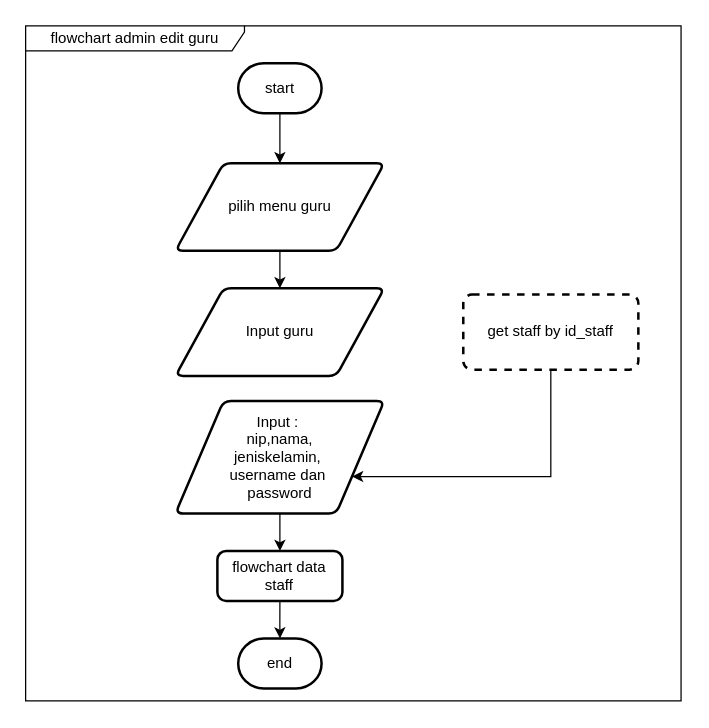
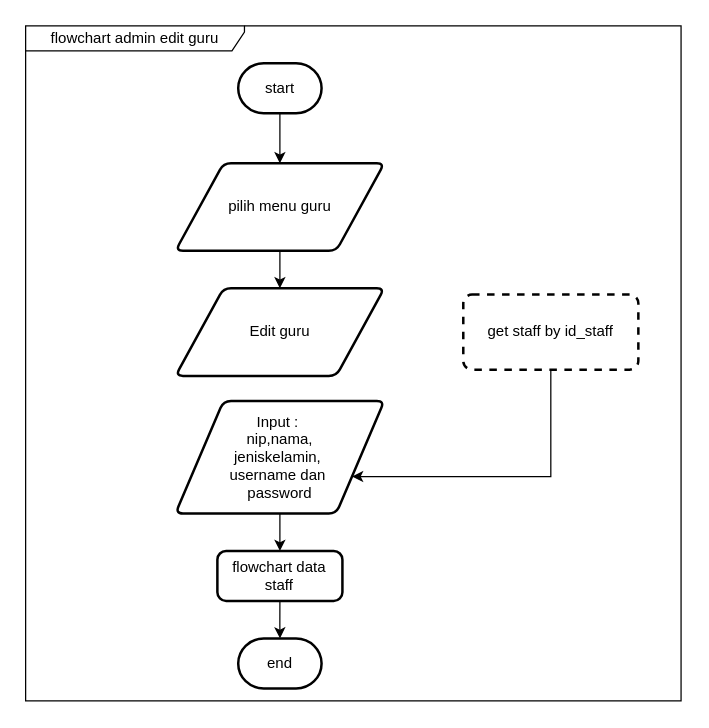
- <mxCell id="8" value="Input guru" style="shape=parallelogram;html=1;strokeWidth=2;perimeter=parallelogramPerimeter;whiteSpace=wrap;rounded=1;arcSize=12;size=0.23;fillColor=#FFFFFF;" parent="1" vertex="1"><mxGeometry x="139.84" y="230" width="167" height="70" as="geometry" /></mxCell>
+ <mxCell id="8" value="Edit guru" style="shape=parallelogram;html=1;strokeWidth=2;perimeter=parallelogramPerimeter;whiteSpace=wrap;rounded=1;arcSize=12;size=0.23;fillColor=#FFFFFF;" parent="1" vertex="1"><mxGeometry x="139.84" y="230" width="167" height="70" as="geometry" /></mxCell>
